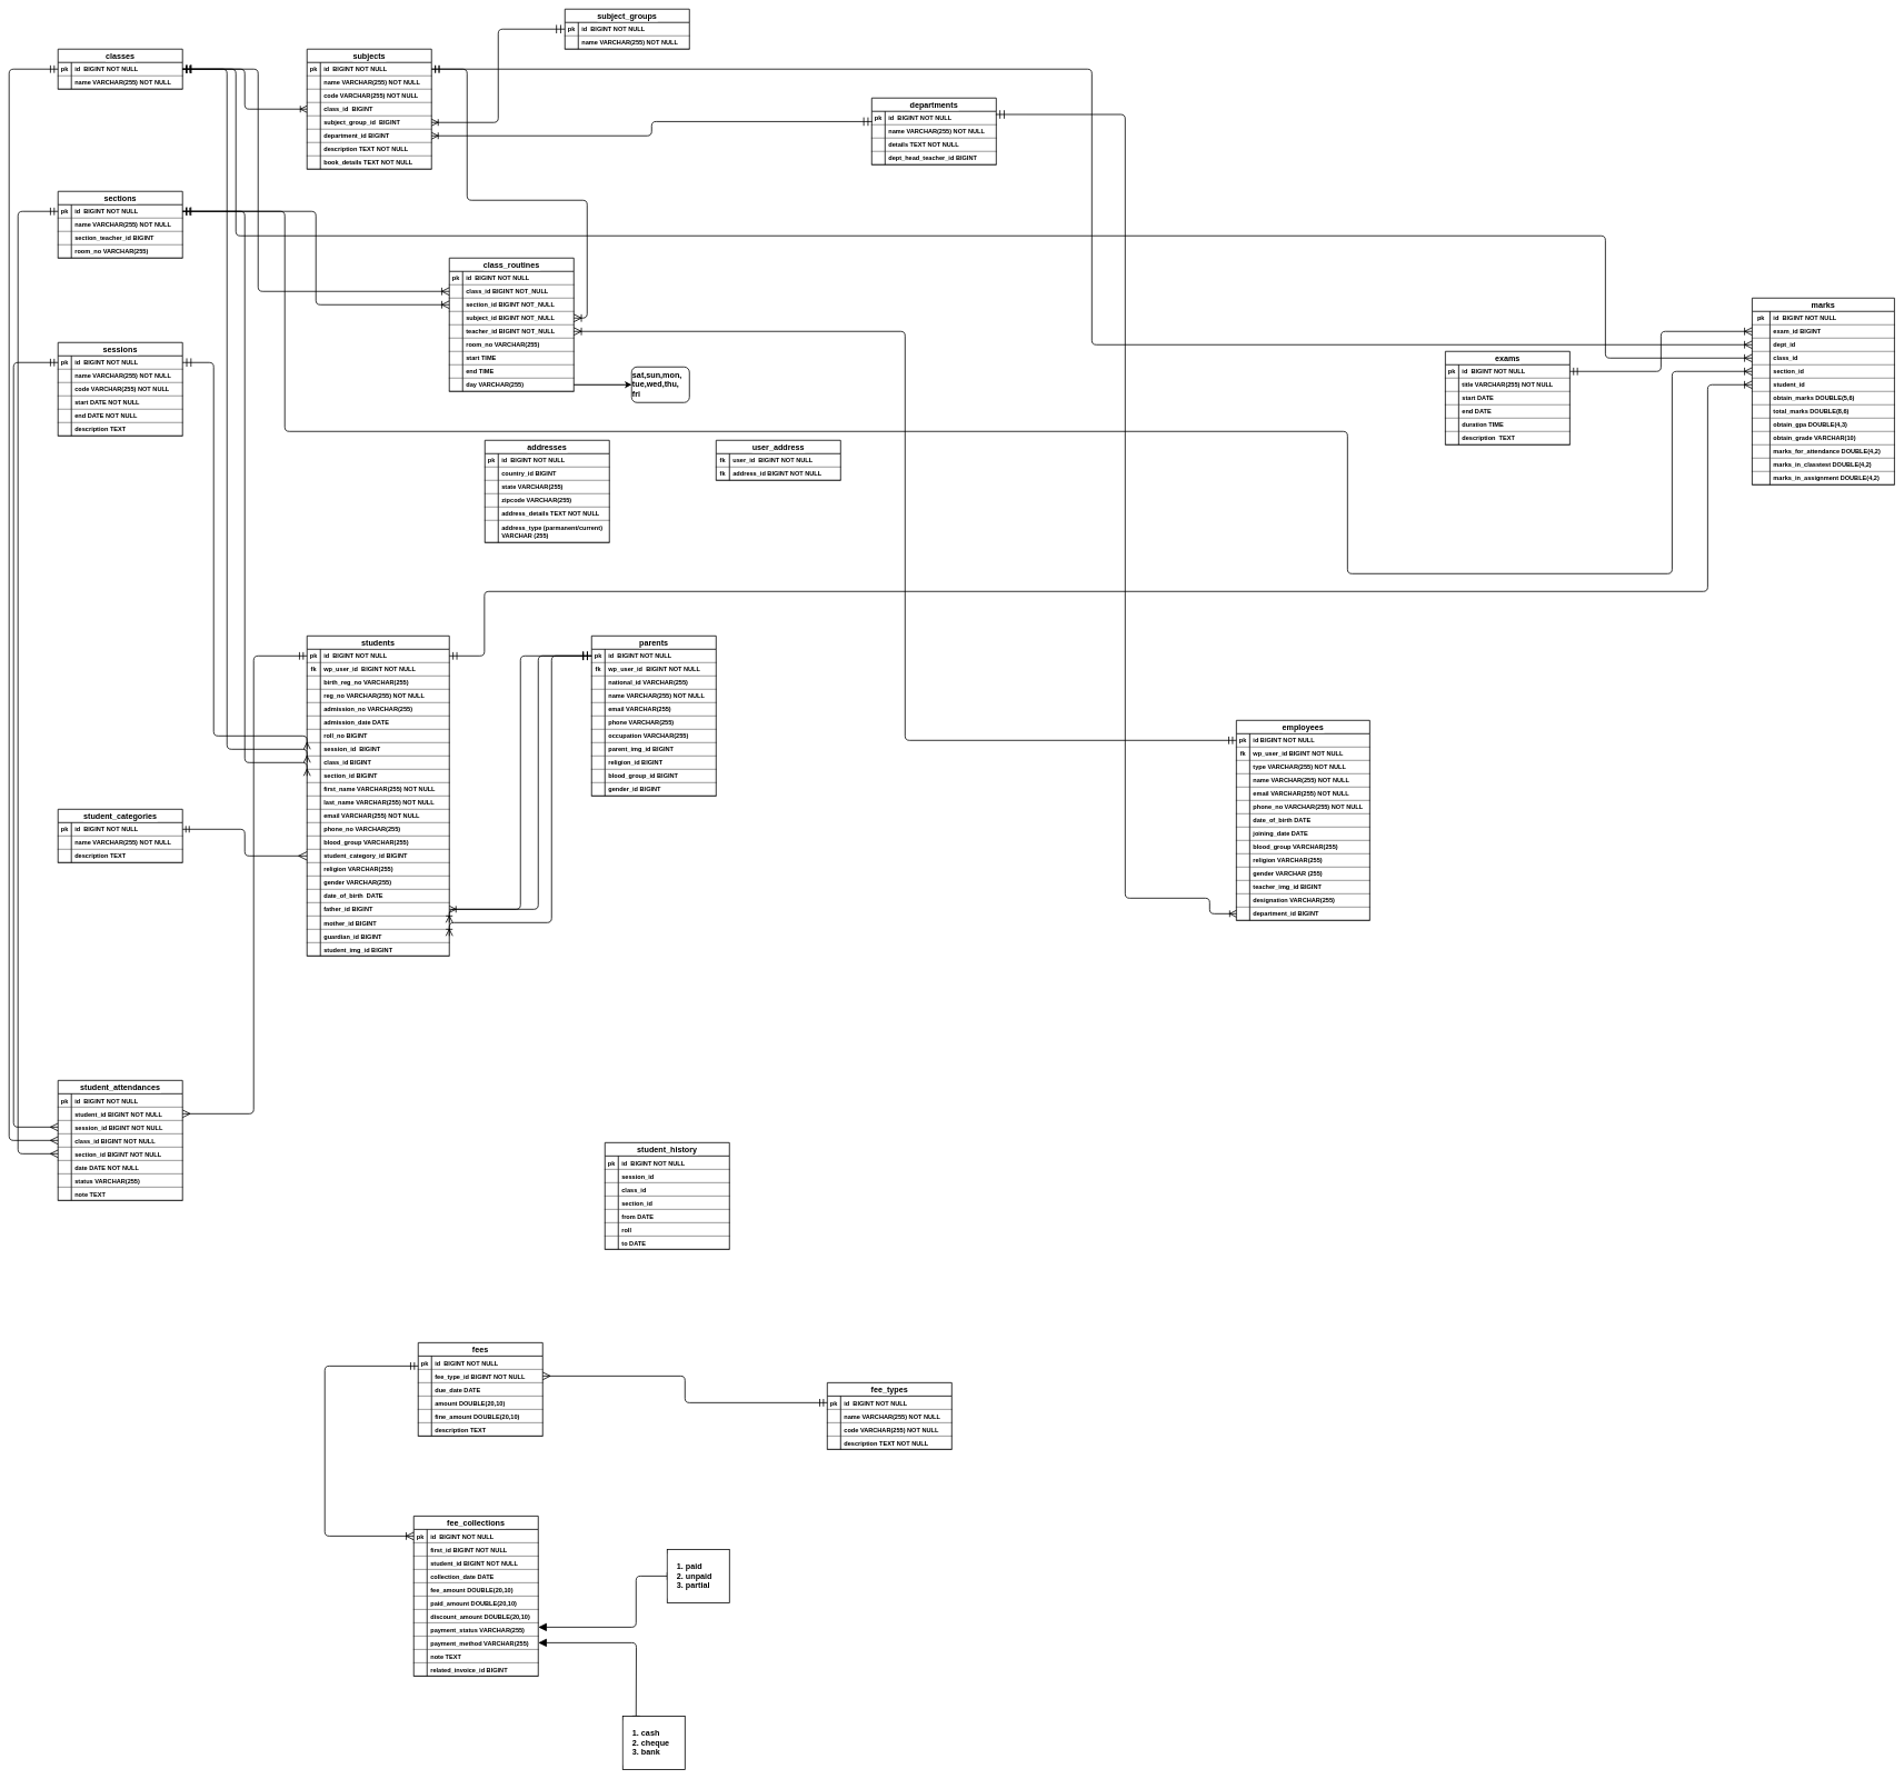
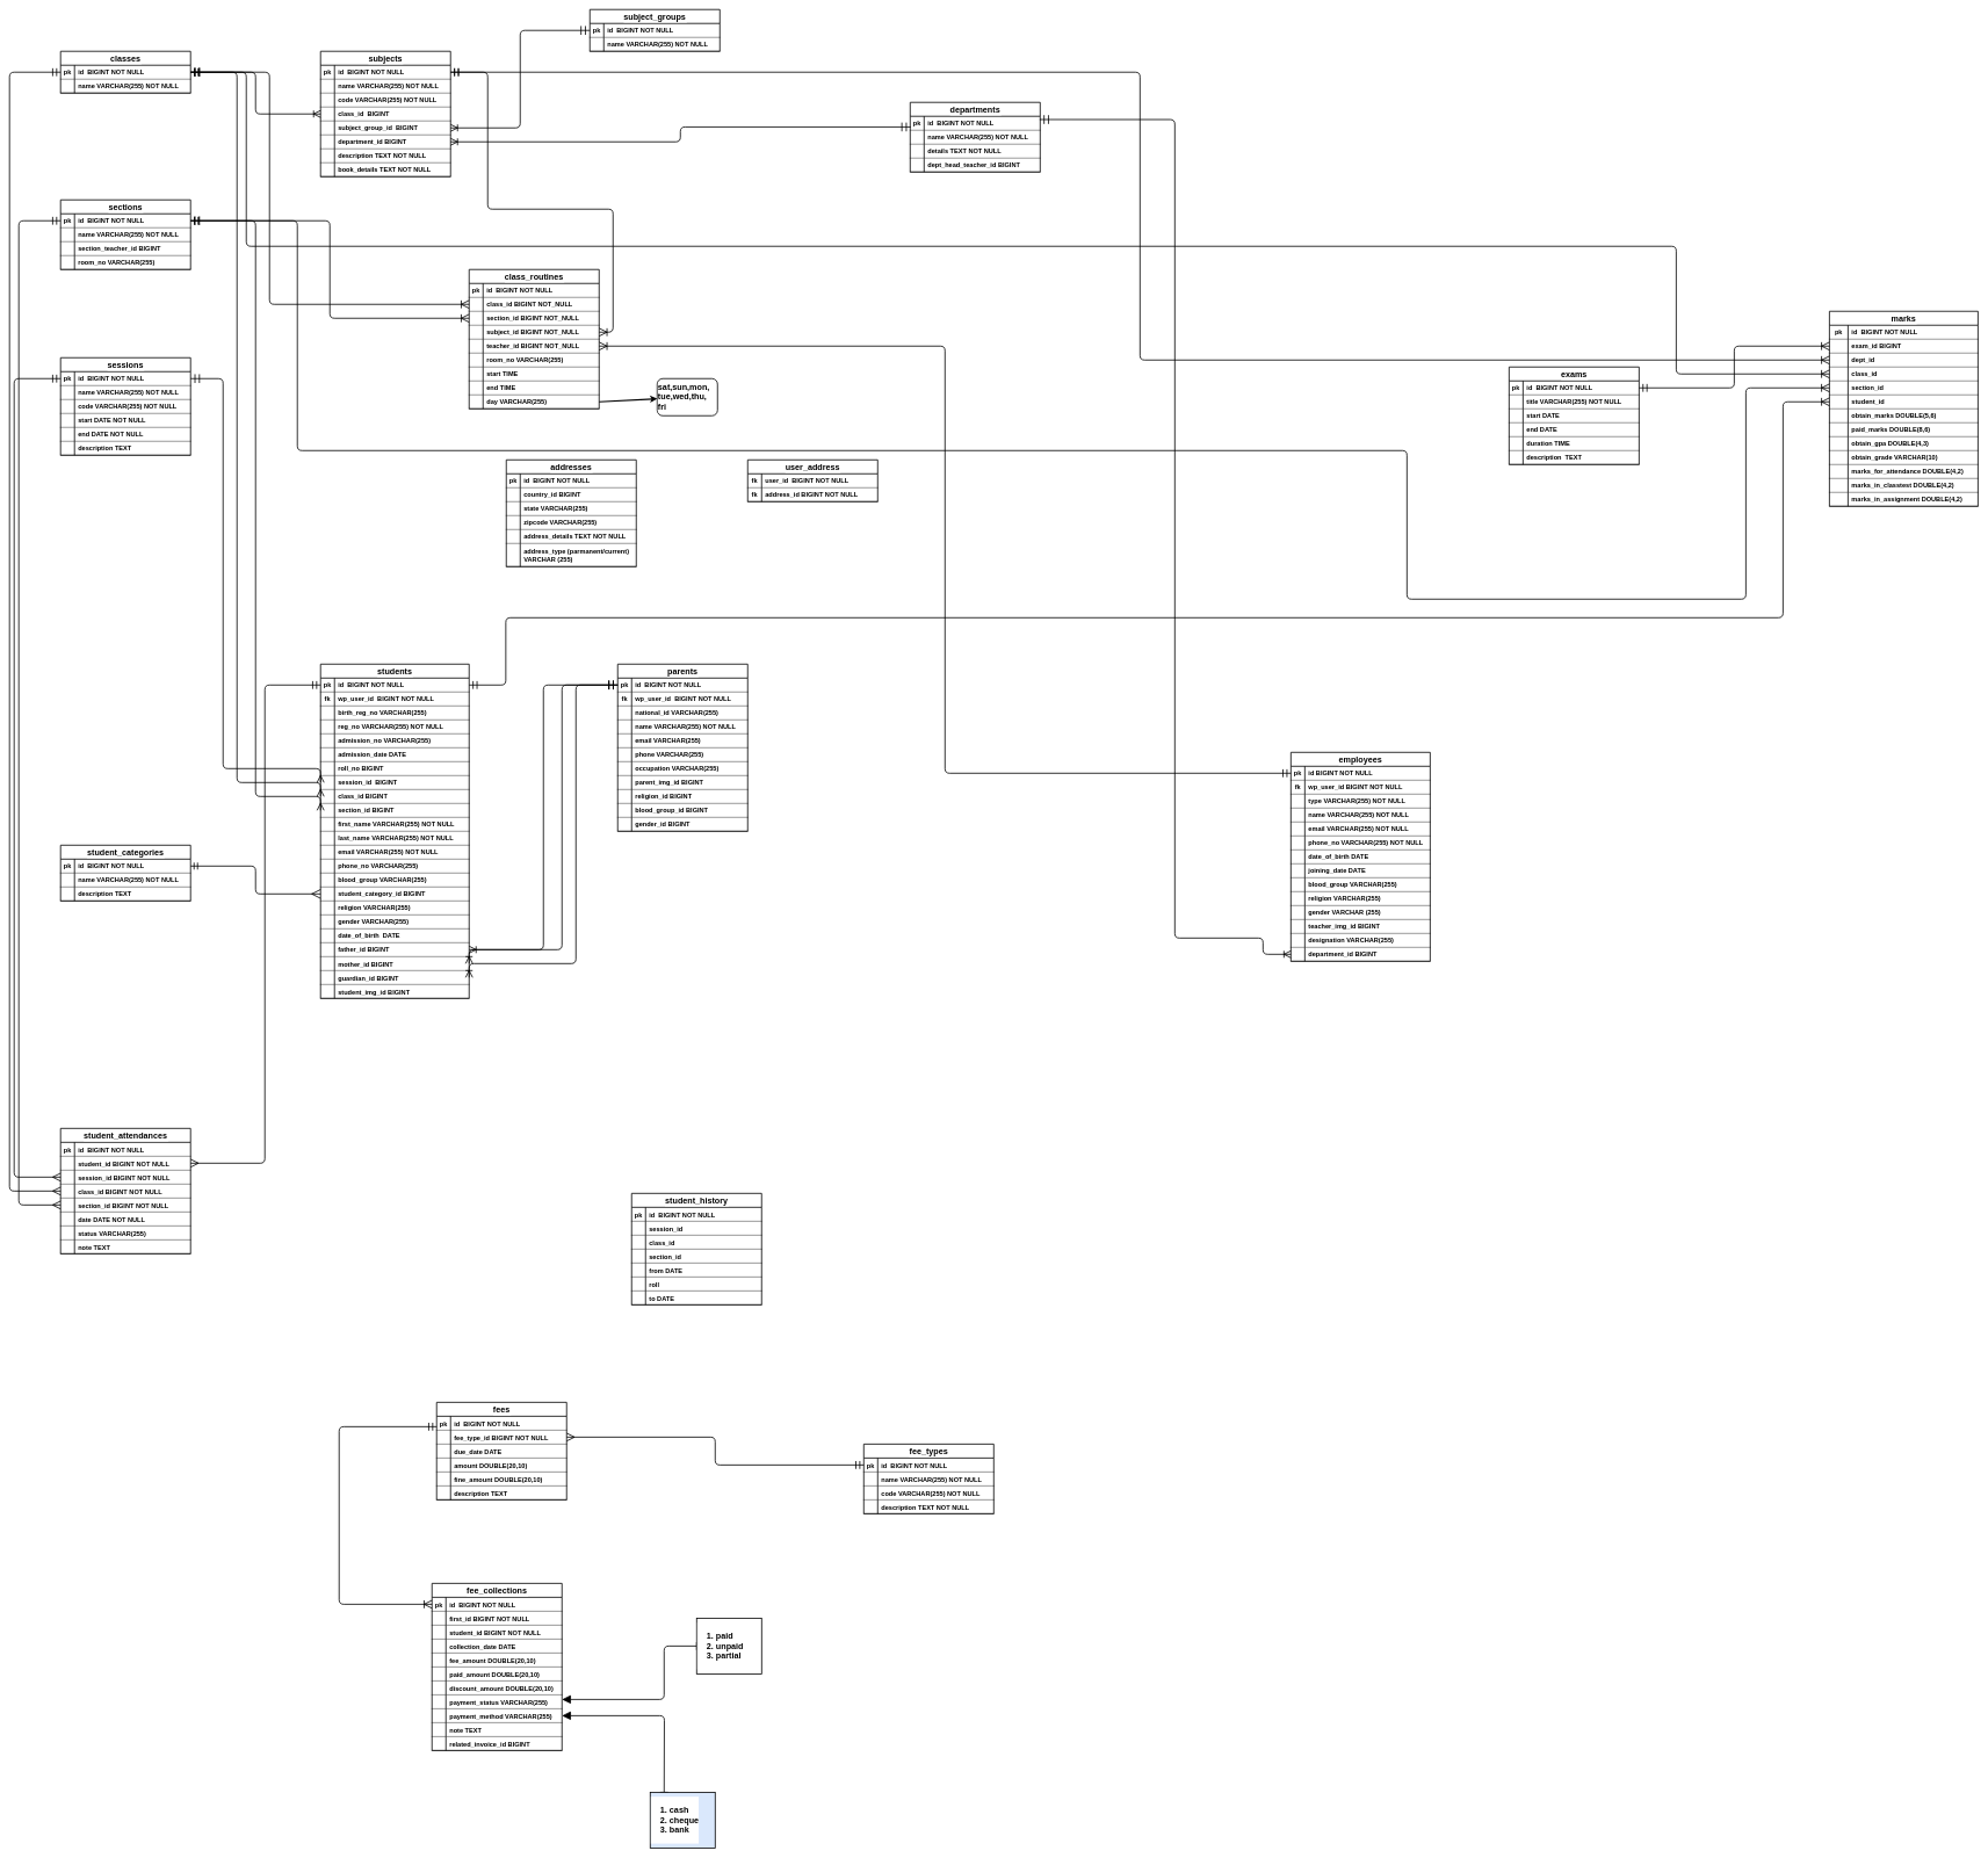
- <mxCell id="330" value="sat,sun,mon,&lt;br style=&quot;font-size: 18px;&quot;&gt;tue,wed,thu,&lt;br style=&quot;font-size: 18px;&quot;&gt;fri" style="whiteSpace=wrap;html=1;fontSize=18;strokeColor=#000000;startSize=30;fontStyle=1;labelBackgroundColor=default;labelBorderColor=none;strokeWidth=2;align=left;rounded=1;gradientColor=none;perimeterSpacing=0;" parent="1" vertex="1"><mxGeometry x="1420" y="825" width="130" height="80" as="geometry" /></mxCell>
+ <mxCell id="330" value="sat,sun,mon,&lt;br style=&quot;font-size: 18px;&quot;&gt;tue,wed,thu,&lt;br style=&quot;font-size: 18px;&quot;&gt;fri" style="whiteSpace=wrap;html=1;fontSize=18;strokeColor=#000000;startSize=30;fontStyle=1;labelBackgroundColor=default;labelBorderColor=none;strokeWidth=2;align=left;rounded=1;gradientColor=none;perimeterSpacing=0;" parent="1" vertex="1"><mxGeometry x="1415" y="815" width="130" height="80" as="geometry" /></mxCell>
- <mxCell id="481" value="total_marks DOUBLE(8,6)" style="shape=partialRectangle;connectable=0;fillColor=none;top=0;left=0;bottom=0;right=0;align=left;spacingLeft=6;fontStyle=1;overflow=hidden;labelBackgroundColor=none;labelBorderColor=none;strokeColor=default;strokeWidth=1;fontColor=#000000;fontSize=14;" parent="479" vertex="1"><mxGeometry x="40" width="280" height="30" as="geometry"><mxRectangle width="280" height="30" as="alternateBounds" /></mxGeometry></mxCell>
+ <mxCell id="481" value="paid_marks DOUBLE(8,6)" style="shape=partialRectangle;connectable=0;fillColor=none;top=0;left=0;bottom=0;right=0;align=left;spacingLeft=6;fontStyle=1;overflow=hidden;labelBackgroundColor=none;labelBorderColor=none;strokeColor=default;strokeWidth=1;fontColor=#000000;fontSize=14;" parent="479" vertex="1"><mxGeometry x="40" width="280" height="30" as="geometry"><mxRectangle width="280" height="30" as="alternateBounds" /></mxGeometry></mxCell>
- <mxCell id="435" value="&lt;ol&gt;&lt;li&gt;cash&lt;/li&gt;&lt;li&gt;cheque&lt;/li&gt;&lt;li&gt;bank&lt;/li&gt;&lt;/ol&gt;" style="whiteSpace=wrap;html=1;fontSize=18;strokeColor=#000000;startSize=30;fontStyle=1;labelBackgroundColor=default;labelBorderColor=none;strokeWidth=2;align=left;" parent="1" vertex="1"><mxGeometry x="1400" y="3860" width="140" height="120" as="geometry" /></mxCell>
+ <mxCell id="435" value="&lt;ol&gt;&lt;li&gt;cash&lt;/li&gt;&lt;li&gt;cheque&lt;/li&gt;&lt;li&gt;bank&lt;/li&gt;&lt;/ol&gt;" style="whiteSpace=wrap;html=1;fontSize=18;strokeColor=#000000;startSize=30;fontStyle=1;labelBackgroundColor=default;labelBorderColor=none;strokeWidth=2;align=left;fillColor=#dae8fc;" parent="1" vertex="1"><mxGeometry x="1400" y="3860" width="140" height="120" as="geometry" /></mxCell>
